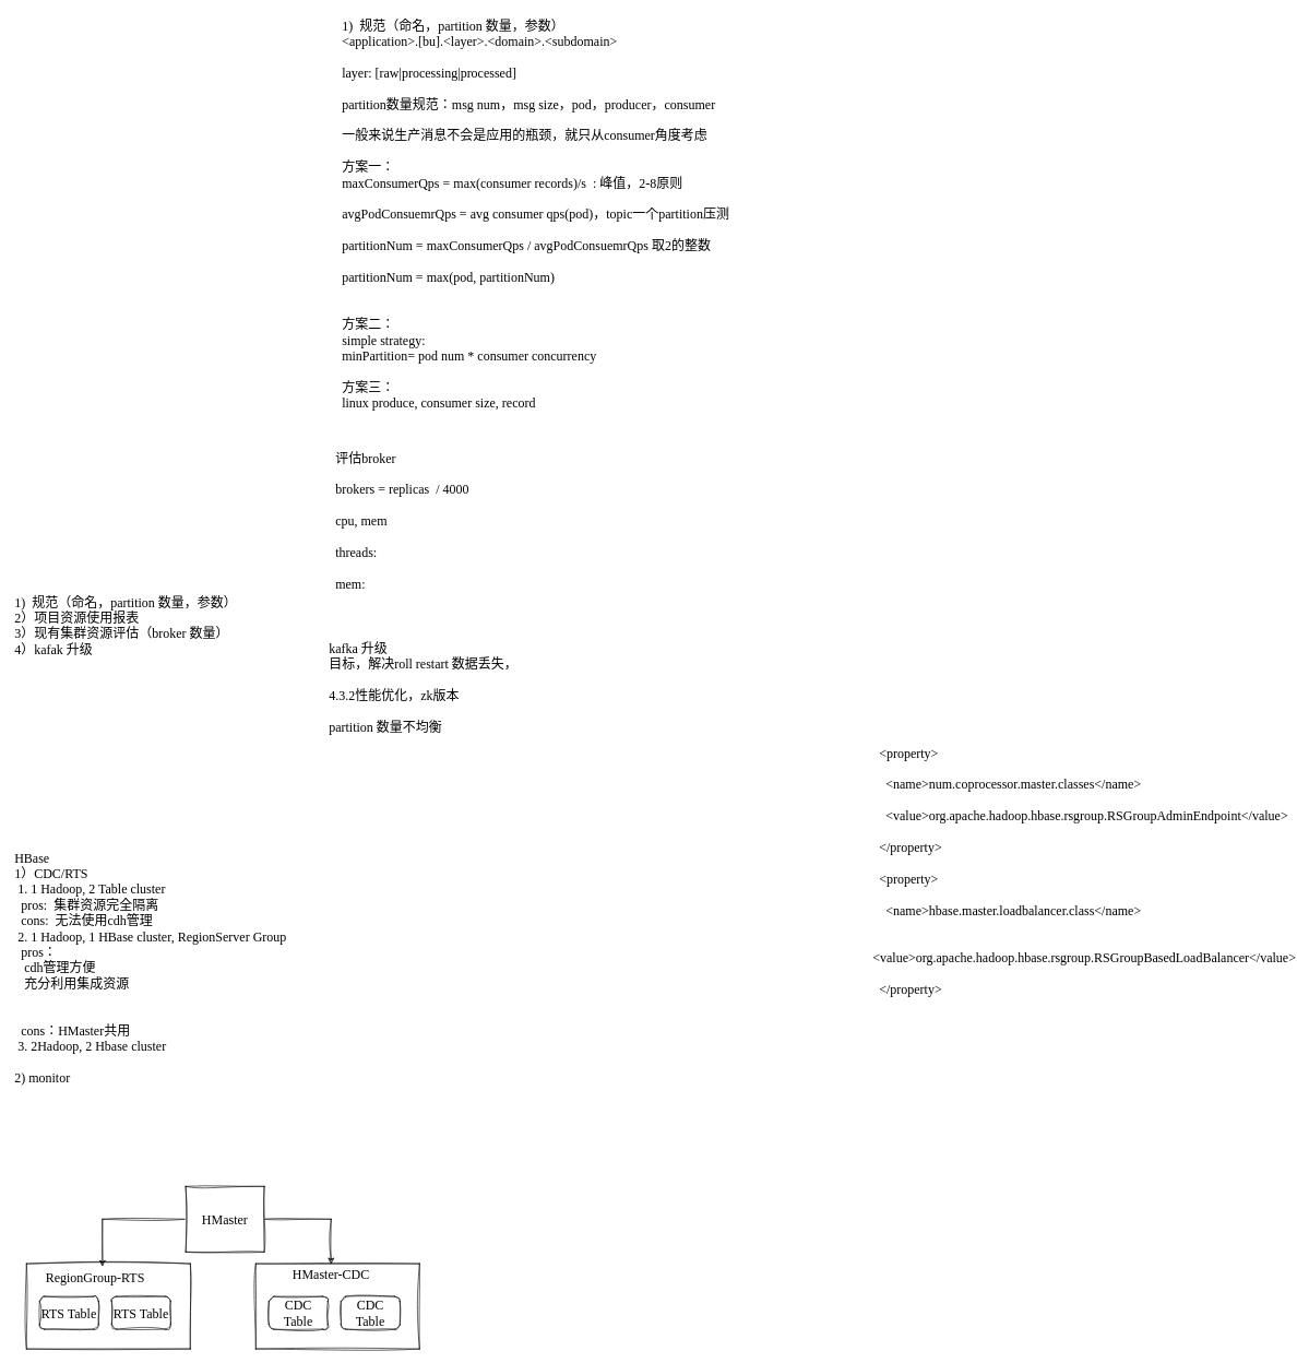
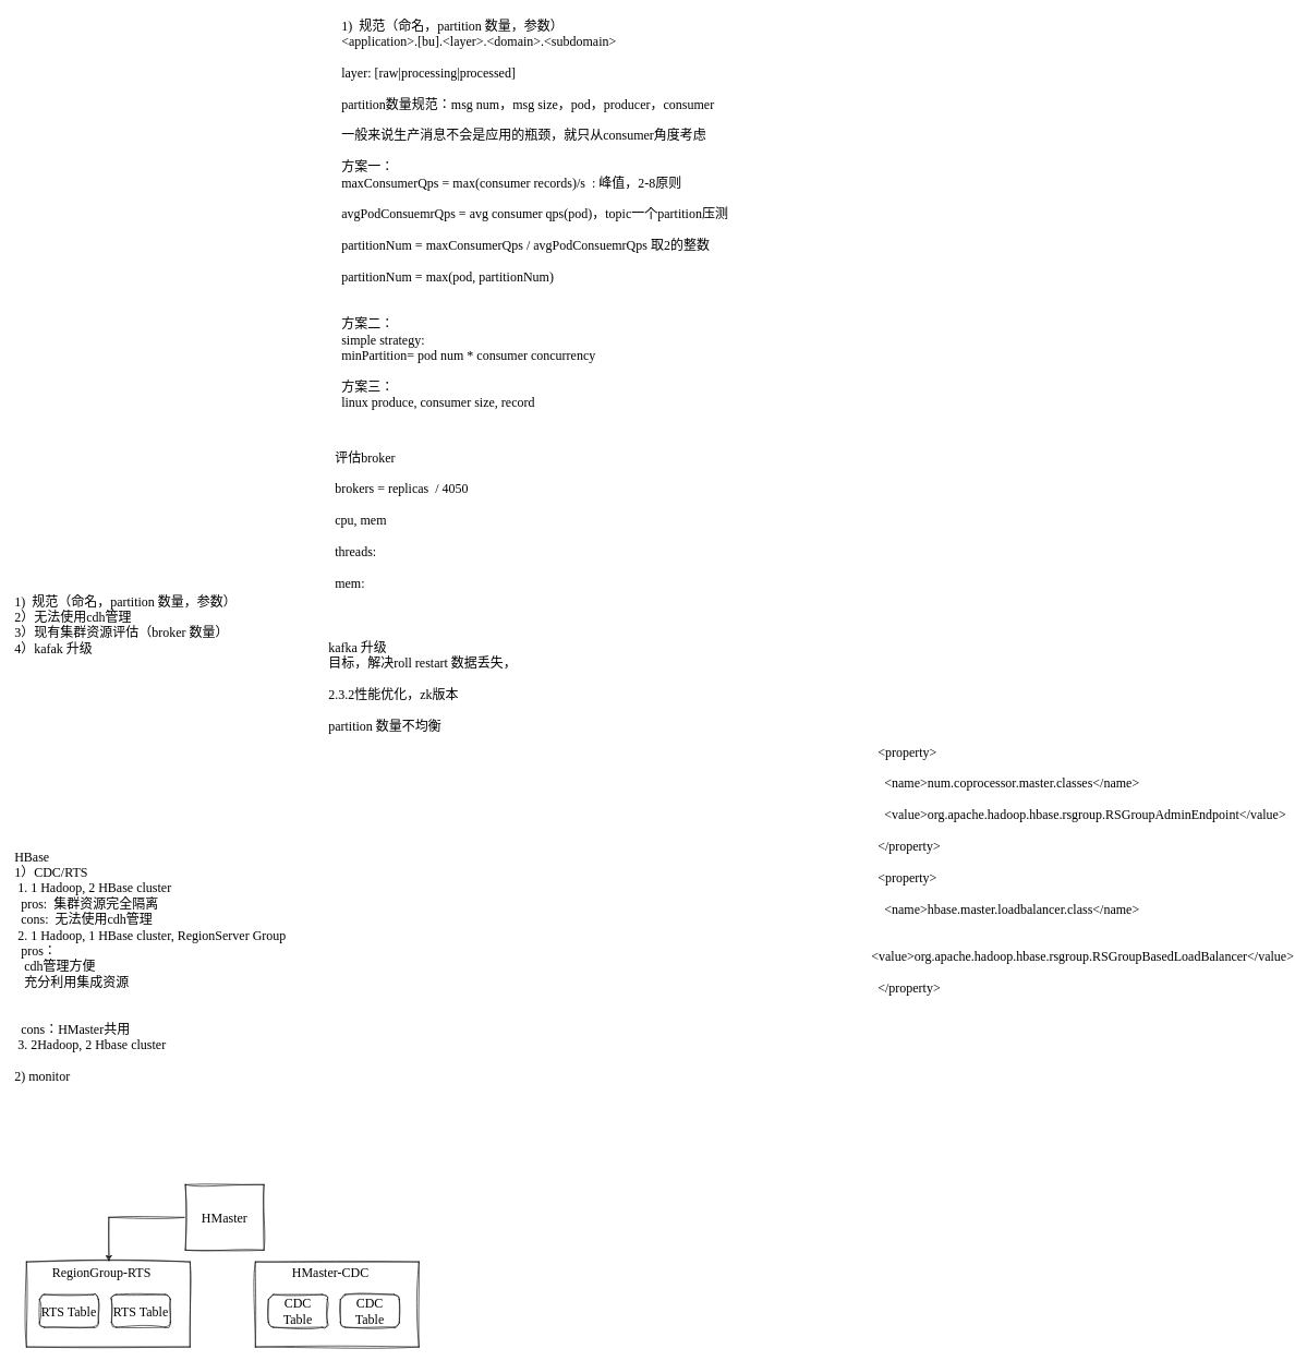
- <mxCell id="17" value="评估broker&lt;br&gt;&lt;br&gt;brokers = replicas &amp;nbsp;/ 4000&lt;br&gt;&lt;br&gt;cpu, mem&lt;br&gt;&lt;br&gt;threads:&amp;nbsp;&lt;br&gt;&lt;br&gt;mem:" style="text;html=1;strokeColor=none;fillColor=none;align=left;verticalAlign=top;whiteSpace=wrap;rounded=0;fontSize=20;fontFamily=Architects Daughter;" vertex="1" parent="1"><mxGeometry x="510" y="680" width="500" height="280" as="geometry" /></mxCell>
+ <mxCell id="17" value="评估broker&lt;br&gt;&lt;br&gt;brokers = replicas &amp;nbsp;/ 4050&lt;br&gt;&lt;br&gt;cpu, mem&lt;br&gt;&lt;br&gt;threads:&amp;nbsp;&lt;br&gt;&lt;br&gt;mem:" style="text;html=1;strokeColor=none;fillColor=none;align=left;verticalAlign=top;whiteSpace=wrap;rounded=0;fontSize=20;fontFamily=Architects Daughter;" vertex="1" parent="1"><mxGeometry x="510" y="680" width="500" height="280" as="geometry" /></mxCell>
- <mxCell id="2" value="1) &amp;nbsp;规范（命名，partition 数量，参数）&lt;br&gt;2）项目资源使用报表&lt;br&gt;3）现有集群资源评估（broker 数量）&lt;br&gt;4）kafak 升级" style="text;html=1;strokeColor=none;fillColor=none;align=left;verticalAlign=top;whiteSpace=wrap;rounded=0;fontSize=20;fontFamily=Architects Daughter;" vertex="1" parent="1"><mxGeometry x="20" y="900" width="490" height="190" as="geometry" /></mxCell>
+ <mxCell id="2" value="1) &amp;nbsp;规范（命名，partition 数量，参数）&lt;br&gt;2）无法使用cdh管理&lt;br&gt;3）现有集群资源评估（broker 数量）&lt;br&gt;4）kafak 升级" style="text;html=1;strokeColor=none;fillColor=none;align=left;verticalAlign=top;whiteSpace=wrap;rounded=0;fontSize=20;fontFamily=Architects Daughter;" vertex="1" parent="1"><mxGeometry x="20" y="900" width="490" height="190" as="geometry" /></mxCell>
- <mxCell id="18" value="kafka 升级&lt;br&gt;目标，解决roll restart 数据丢失，&lt;br&gt;&lt;br&gt;4.3.2性能优化，zk版本&lt;br&gt;&lt;br&gt;partition 数量不均衡" style="text;html=1;strokeColor=none;fillColor=none;align=left;verticalAlign=top;whiteSpace=wrap;rounded=0;fontSize=20;fontFamily=Architects Daughter;" vertex="1" parent="1"><mxGeometry x="500" y="970" width="500" height="195" as="geometry" /></mxCell>
+ <mxCell id="18" value="kafka 升级&lt;br&gt;目标，解决roll restart 数据丢失，&lt;br&gt;&lt;br&gt;2.3.2性能优化，zk版本&lt;br&gt;&lt;br&gt;partition 数量不均衡" style="text;html=1;strokeColor=none;fillColor=none;align=left;verticalAlign=top;whiteSpace=wrap;rounded=0;fontSize=20;fontFamily=Architects Daughter;" vertex="1" parent="1"><mxGeometry x="500" y="970" width="500" height="195" as="geometry" /></mxCell>
- <mxCell id="3" value="HBase&lt;br&gt;1）CDC/RTS&lt;br&gt;&lt;span style=&quot;white-space: pre;&quot;&gt; 1. 1 Hadoop, 2 Table cluster&lt;br&gt;&lt;span style=&quot;white-space: pre;&quot;&gt; &lt;span style=&quot;white-space: pre;&quot;&gt; pros:  集群资源完全隔离&lt;br&gt;&lt;/span&gt;&lt;/span&gt;&lt;span style=&quot;white-space: pre;&quot;&gt; &lt;span style=&quot;white-space: pre;&quot;&gt; cons:  无法使用cdh管理&lt;/span&gt;&lt;/span&gt;&lt;br&gt;&lt;/span&gt;&lt;span style=&quot;white-space: pre;&quot;&gt; 2. 1 Hadoop, 1 HBase cluster, RegionServer Group&lt;br&gt;&lt;span style=&quot;white-space: pre;&quot;&gt; &lt;span style=&quot;white-space: pre;&quot;&gt; pros：&lt;br/&gt;&lt;span style=&quot;white-space: pre;&quot;&gt; &lt;span style=&quot;white-space: pre;&quot;&gt; &lt;span style=&quot;white-space: pre;&quot;&gt; &lt;/span&gt;&lt;/span&gt;&lt;/span&gt;cdh管理方便&lt;br/&gt;&lt;span style=&quot;white-space: pre;&quot;&gt; &lt;span style=&quot;white-space: pre;&quot;&gt; &lt;span style=&quot;white-space: pre;&quot;&gt; 充分利用集成资源&lt;br/&gt;&lt;/span&gt;&lt;/span&gt;&lt;/span&gt;&lt;span style=&quot;white-space: pre;&quot;&gt; &lt;span style=&quot;white-space: pre;&quot;&gt; &lt;span style=&quot;white-space: pre;&quot;&gt; &lt;/span&gt;&lt;/span&gt;&lt;/span&gt;&lt;br/&gt;&lt;span style=&quot;white-space: pre;&quot;&gt; &lt;span style=&quot;white-space: pre;&quot;&gt; &lt;span style=&quot;white-space: pre;&quot;&gt; &lt;span style=&quot;white-space: pre;&quot;&gt; &lt;/span&gt;&lt;/span&gt;&lt;/span&gt;&lt;/span&gt;&lt;br&gt;&lt;/span&gt;&lt;/span&gt;&lt;span style=&quot;white-space: pre;&quot;&gt; &lt;span style=&quot;white-space: pre;&quot;&gt; cons：HMaster共用&lt;/span&gt;&lt;/span&gt;&lt;br&gt;&lt;/span&gt;&lt;span style=&quot;white-space: pre;&quot;&gt; 3. 2Hadoop, 2 Hbase cluster&lt;/span&gt;&lt;br&gt;&lt;br&gt;2) monitor" style="text;html=1;strokeColor=none;fillColor=none;align=left;verticalAlign=top;whiteSpace=wrap;rounded=0;fontSize=20;fontFamily=Architects Daughter;" vertex="1" parent="1"><mxGeometry x="20" y="1290" width="590" height="320" as="geometry" /></mxCell>
+ <mxCell id="3" value="HBase&lt;br&gt;1）CDC/RTS&lt;br&gt;&lt;span style=&quot;white-space: pre;&quot;&gt; 1. 1 Hadoop, 2 HBase cluster&lt;br&gt;&lt;span style=&quot;white-space: pre;&quot;&gt; &lt;span style=&quot;white-space: pre;&quot;&gt; pros:  集群资源完全隔离&lt;br&gt;&lt;/span&gt;&lt;/span&gt;&lt;span style=&quot;white-space: pre;&quot;&gt; &lt;span style=&quot;white-space: pre;&quot;&gt; cons:  无法使用cdh管理&lt;/span&gt;&lt;/span&gt;&lt;br&gt;&lt;/span&gt;&lt;span style=&quot;white-space: pre;&quot;&gt; 2. 1 Hadoop, 1 HBase cluster, RegionServer Group&lt;br&gt;&lt;span style=&quot;white-space: pre;&quot;&gt; &lt;span style=&quot;white-space: pre;&quot;&gt; pros：&lt;br/&gt;&lt;span style=&quot;white-space: pre;&quot;&gt; &lt;span style=&quot;white-space: pre;&quot;&gt; &lt;span style=&quot;white-space: pre;&quot;&gt; &lt;/span&gt;&lt;/span&gt;&lt;/span&gt;cdh管理方便&lt;br/&gt;&lt;span style=&quot;white-space: pre;&quot;&gt; &lt;span style=&quot;white-space: pre;&quot;&gt; &lt;span style=&quot;white-space: pre;&quot;&gt; 充分利用集成资源&lt;br/&gt;&lt;/span&gt;&lt;/span&gt;&lt;/span&gt;&lt;span style=&quot;white-space: pre;&quot;&gt; &lt;span style=&quot;white-space: pre;&quot;&gt; &lt;span style=&quot;white-space: pre;&quot;&gt; &lt;/span&gt;&lt;/span&gt;&lt;/span&gt;&lt;br/&gt;&lt;span style=&quot;white-space: pre;&quot;&gt; &lt;span style=&quot;white-space: pre;&quot;&gt; &lt;span style=&quot;white-space: pre;&quot;&gt; &lt;span style=&quot;white-space: pre;&quot;&gt; &lt;/span&gt;&lt;/span&gt;&lt;/span&gt;&lt;/span&gt;&lt;br&gt;&lt;/span&gt;&lt;/span&gt;&lt;span style=&quot;white-space: pre;&quot;&gt; &lt;span style=&quot;white-space: pre;&quot;&gt; cons：HMaster共用&lt;/span&gt;&lt;/span&gt;&lt;br&gt;&lt;/span&gt;&lt;span style=&quot;white-space: pre;&quot;&gt; 3. 2Hadoop, 2 Hbase cluster&lt;/span&gt;&lt;br&gt;&lt;br&gt;2) monitor" style="text;html=1;strokeColor=none;fillColor=none;align=left;verticalAlign=top;whiteSpace=wrap;rounded=0;fontSize=20;fontFamily=Architects Daughter;" vertex="1" parent="1"><mxGeometry x="20" y="1290" width="590" height="320" as="geometry" /></mxCell>
- <mxCell id="5" style="edgeStyle=orthogonalEdgeStyle;rounded=0;sketch=1;hachureGap=4;jiggle=2;curveFitting=1;orthogonalLoop=1;jettySize=auto;html=1;fontFamily=Architects Daughter;fontSource=https%3A%2F%2Ffonts.googleapis.com%2Fcss%3Ffamily%3DArchitects%2BDaughter;fontSize=16;exitX=1;exitY=0.5;exitDx=0;exitDy=0;" edge="1" parent="1" source="6" target="13"><mxGeometry relative="1" as="geometry" /></mxCell>
- <mxCell id="9" value="RegionGroup-RTS" style="text;html=1;strokeColor=none;fillColor=none;align=center;verticalAlign=middle;whiteSpace=wrap;rounded=0;fontSize=20;fontFamily=Architects Daughter;" vertex="1" parent="1"><mxGeometry x="50" y="1933" width="190" height="30" as="geometry" /></mxCell>
+ <mxCell id="9" value="RegionGroup-RTS" style="text;html=1;strokeColor=none;fillColor=none;align=center;verticalAlign=middle;whiteSpace=wrap;rounded=0;fontSize=20;fontFamily=Architects Daughter;" vertex="1" parent="1"><mxGeometry x="60" y="1928" width="190" height="30" as="geometry" /></mxCell>
